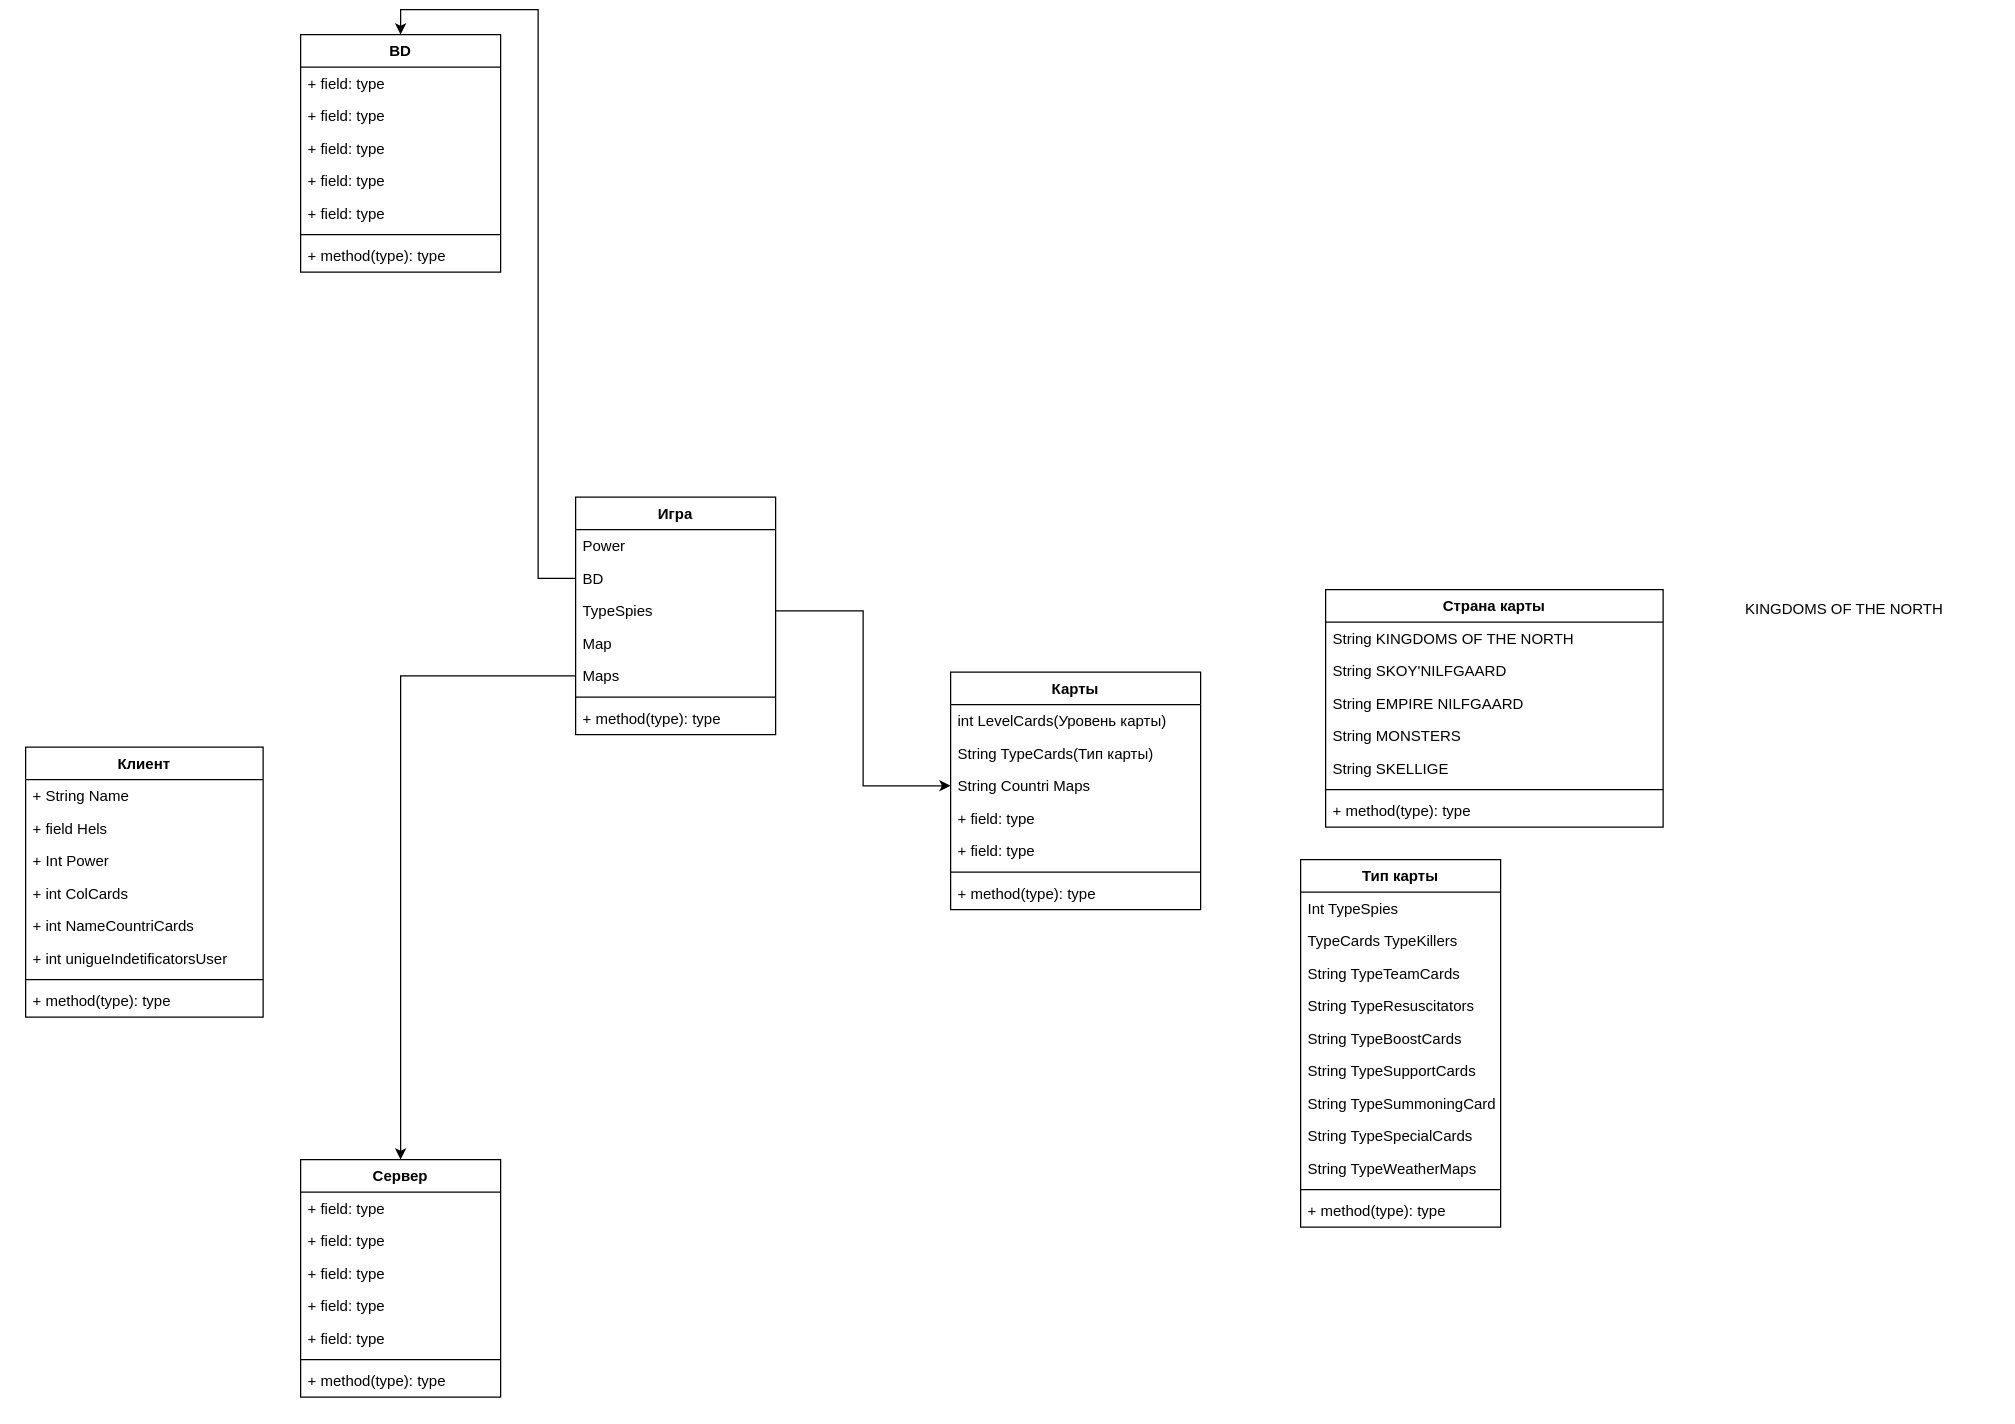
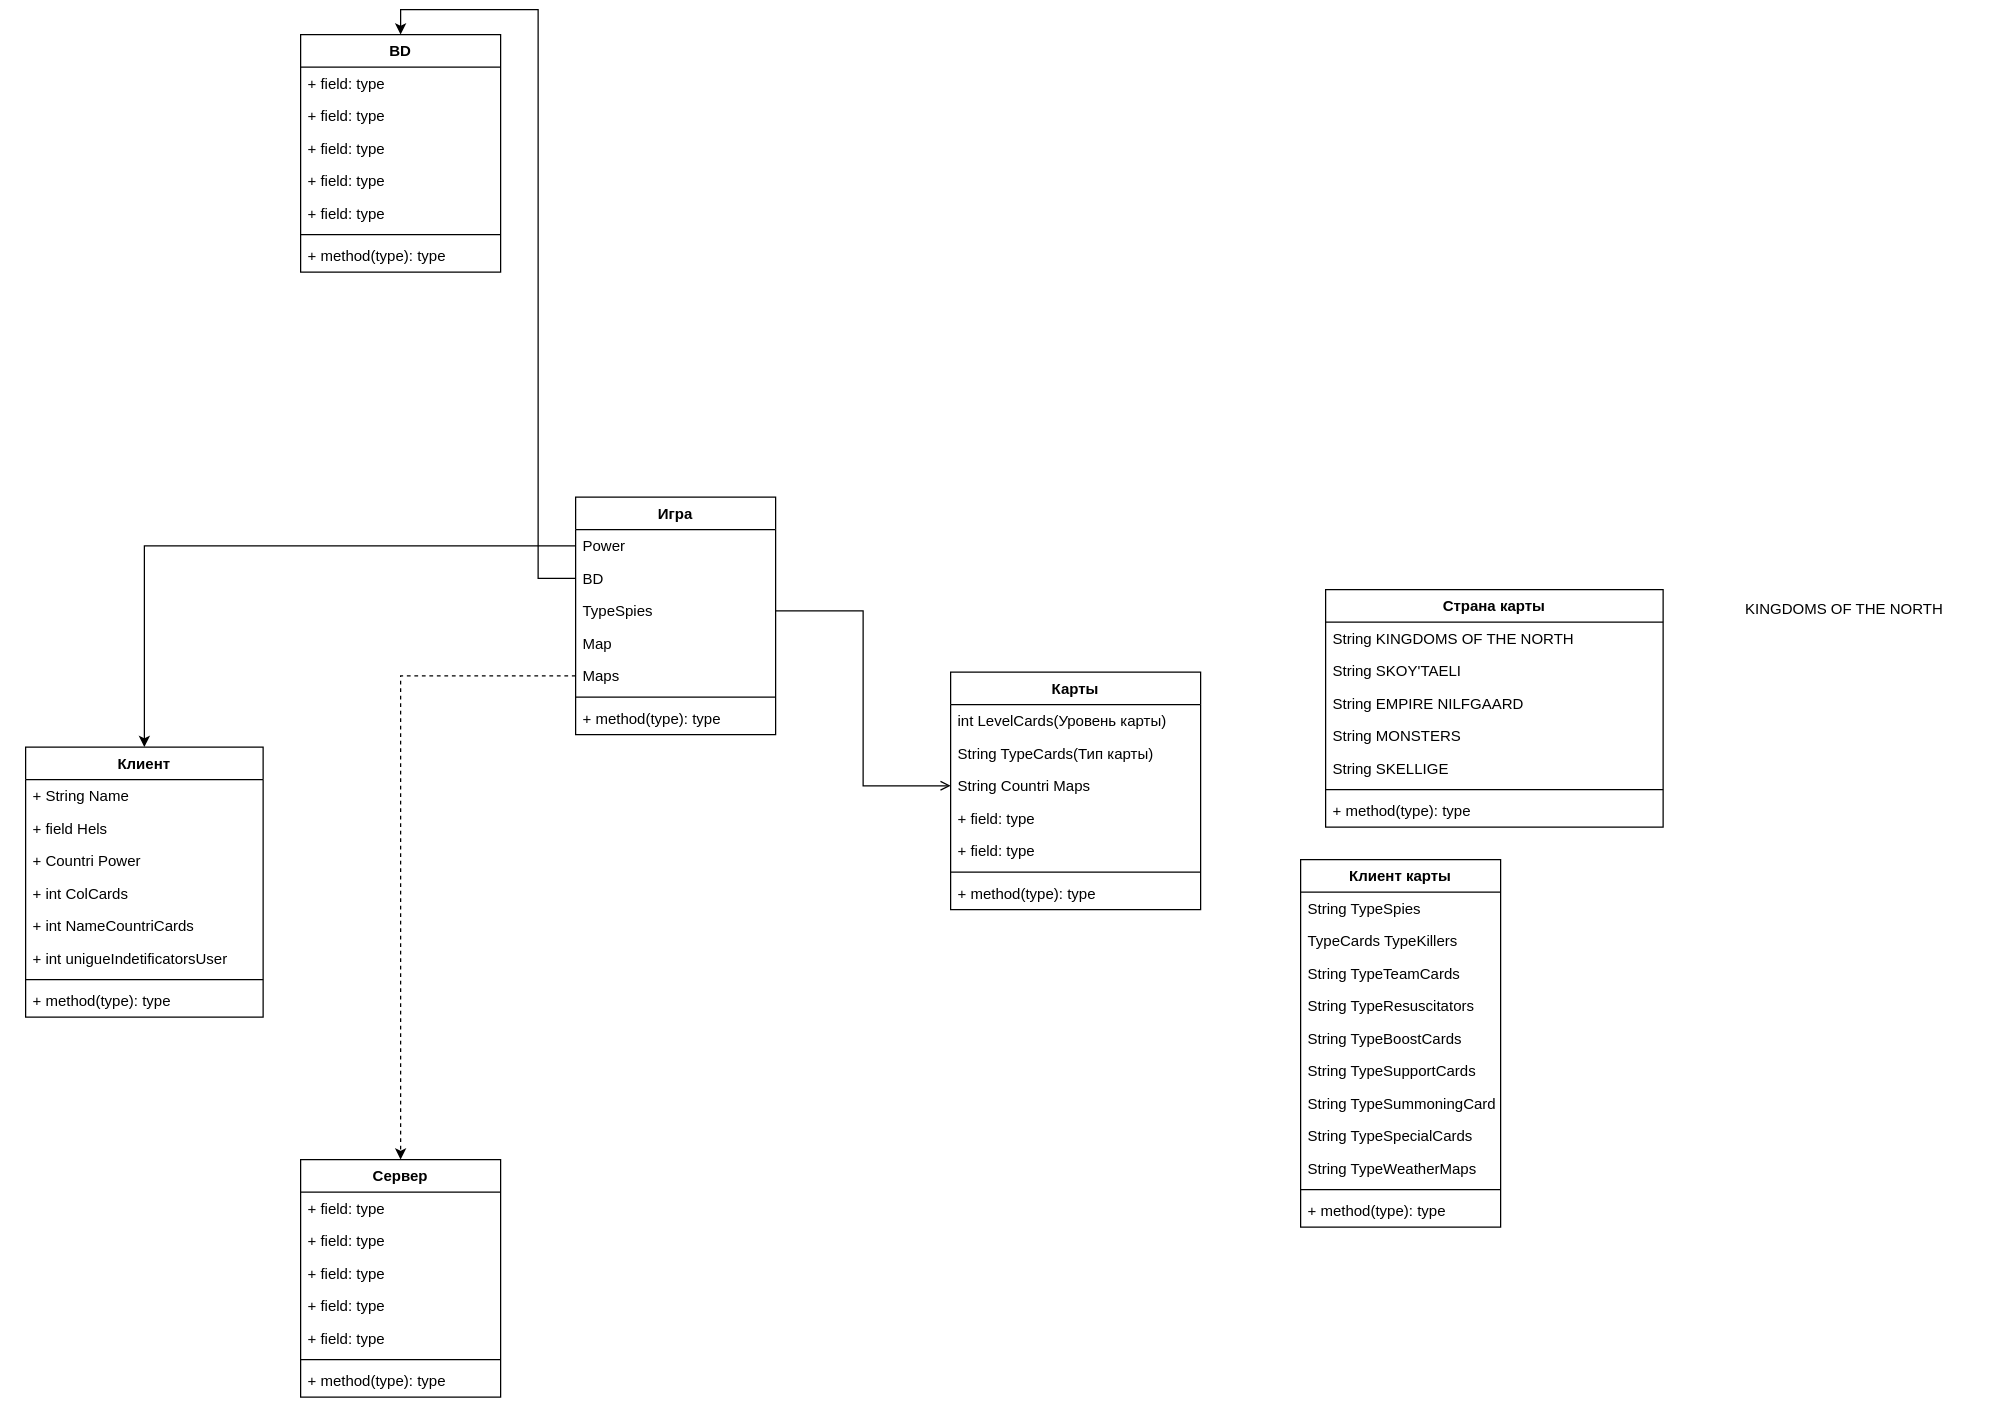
+ <mxCell id="57" style="edgeStyle=orthogonalEdgeStyle;rounded=0;orthogonalLoop=1;jettySize=auto;html=1;entryX=0.5;entryY=0;entryDx=0;entryDy=0;" edge="1" parent="1" source="3" target="48"><mxGeometry relative="1" as="geometry" /></mxCell>
- <mxCell id="40" value="String SKOY'NILFGAARD" style="text;strokeColor=none;fillColor=none;align=left;verticalAlign=top;spacingLeft=4;spacingRight=4;overflow=hidden;rotatable=0;points=[[0,0.5],[1,0.5]];portConstraint=eastwest;" vertex="1" parent="38"><mxGeometry y="52" width="270" height="26" as="geometry" /></mxCell>
+ <mxCell id="40" value="String SKOY'TAELI" style="text;strokeColor=none;fillColor=none;align=left;verticalAlign=top;spacingLeft=4;spacingRight=4;overflow=hidden;rotatable=0;points=[[0,0.5],[1,0.5]];portConstraint=eastwest;" vertex="1" parent="38"><mxGeometry y="52" width="270" height="26" as="geometry" /></mxCell>
- <mxCell id="47" style="edgeStyle=orthogonalEdgeStyle;rounded=0;orthogonalLoop=1;jettySize=auto;html=1;entryX=0;entryY=0.5;entryDx=0;entryDy=0;" edge="1" parent="1" source="5" target="13"><mxGeometry relative="1" as="geometry" /></mxCell>
+ <mxCell id="47" style="edgeStyle=orthogonalEdgeStyle;rounded=0;orthogonalLoop=1;jettySize=auto;html=1;entryX=0;entryY=0.5;entryDx=0;entryDy=0;endArrow=open;" edge="1" parent="1" source="5" target="13"><mxGeometry relative="1" as="geometry" /></mxCell>
- <mxCell id="67" style="edgeStyle=orthogonalEdgeStyle;rounded=0;orthogonalLoop=1;jettySize=auto;html=1;entryX=0.5;entryY=0;entryDx=0;entryDy=0;" edge="1" parent="1" source="7" target="30"><mxGeometry relative="1" as="geometry" /></mxCell>
+ <mxCell id="67" style="edgeStyle=orthogonalEdgeStyle;rounded=0;orthogonalLoop=1;jettySize=auto;html=1;entryX=0.5;entryY=0;entryDx=0;entryDy=0;dashed=1;" edge="1" parent="1" source="7" target="30"><mxGeometry relative="1" as="geometry" /></mxCell>
- <mxCell id="51" value="+ Int Power" style="text;strokeColor=none;fillColor=none;align=left;verticalAlign=top;spacingLeft=4;spacingRight=4;overflow=hidden;rotatable=0;points=[[0,0.5],[1,0.5]];portConstraint=eastwest;" vertex="1" parent="48"><mxGeometry y="78" width="190" height="26" as="geometry" /></mxCell>
+ <mxCell id="51" value="+ Countri Power" style="text;strokeColor=none;fillColor=none;align=left;verticalAlign=top;spacingLeft=4;spacingRight=4;overflow=hidden;rotatable=0;points=[[0,0.5],[1,0.5]];portConstraint=eastwest;" vertex="1" parent="48"><mxGeometry y="78" width="190" height="26" as="geometry" /></mxCell>
- <mxCell id="18" value="Тип карты" style="swimlane;fontStyle=1;align=center;verticalAlign=top;childLayout=stackLayout;horizontal=1;startSize=26;horizontalStack=0;resizeParent=1;resizeParentMax=0;resizeLast=0;collapsible=1;marginBottom=0;" vertex="1" parent="1"><mxGeometry x="1040" y="680" width="160" height="294" as="geometry" /></mxCell>
+ <mxCell id="18" value="Клиент карты" style="swimlane;fontStyle=1;align=center;verticalAlign=top;childLayout=stackLayout;horizontal=1;startSize=26;horizontalStack=0;resizeParent=1;resizeParentMax=0;resizeLast=0;collapsible=1;marginBottom=0;" vertex="1" parent="1"><mxGeometry x="1040" y="680" width="160" height="294" as="geometry" /></mxCell>
- <mxCell id="19" value="Int TypeSpies" style="text;strokeColor=none;fillColor=none;align=left;verticalAlign=top;spacingLeft=4;spacingRight=4;overflow=hidden;rotatable=0;points=[[0,0.5],[1,0.5]];portConstraint=eastwest;" vertex="1" parent="18"><mxGeometry y="26" width="160" height="26" as="geometry" /></mxCell>
+ <mxCell id="19" value="String TypeSpies" style="text;strokeColor=none;fillColor=none;align=left;verticalAlign=top;spacingLeft=4;spacingRight=4;overflow=hidden;rotatable=0;points=[[0,0.5],[1,0.5]];portConstraint=eastwest;" vertex="1" parent="18"><mxGeometry y="26" width="160" height="26" as="geometry" /></mxCell>
